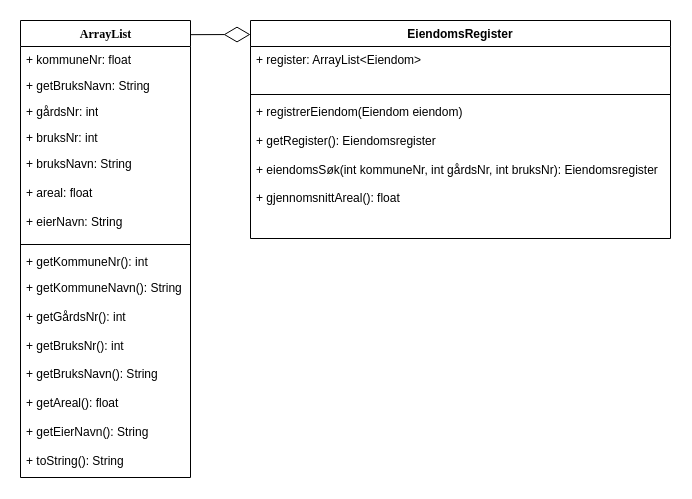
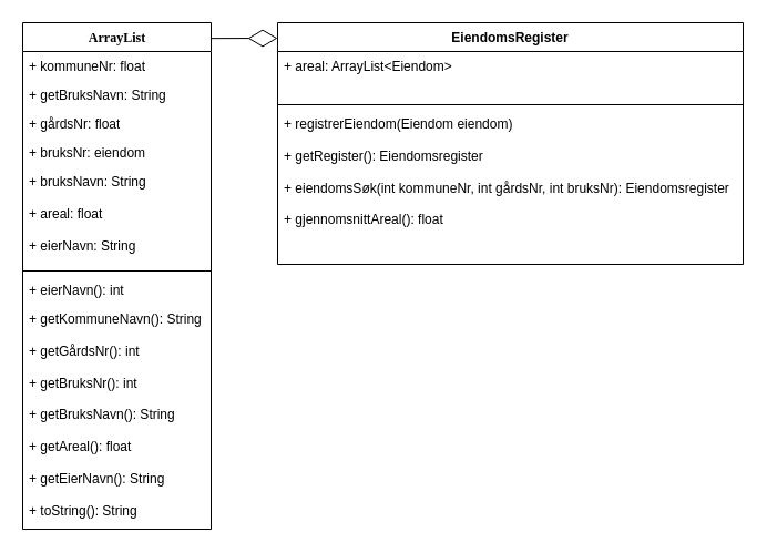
- <mxCell id="12" value="+ register: ArrayList&amp;lt;Eiendom&amp;gt;&lt;br&gt;" style="text;strokeColor=none;fillColor=none;align=left;verticalAlign=top;spacingLeft=4;spacingRight=4;overflow=hidden;rotatable=0;points=[[0,0.5],[1,0.5]];portConstraint=eastwest;whiteSpace=wrap;html=1;" parent="11" vertex="1"><mxGeometry y="26" width="420" height="44" as="geometry" /></mxCell>
+ <mxCell id="12" value="+ areal: ArrayList&amp;lt;Eiendom&amp;gt;&lt;br&gt;" style="text;strokeColor=none;fillColor=none;align=left;verticalAlign=top;spacingLeft=4;spacingRight=4;overflow=hidden;rotatable=0;points=[[0,0.5],[1,0.5]];portConstraint=eastwest;whiteSpace=wrap;html=1;" parent="11" vertex="1"><mxGeometry y="26" width="420" height="44" as="geometry" /></mxCell>
- <mxCell id="5" value="+ gårdsNr: int" style="text;html=1;strokeColor=none;fillColor=none;align=left;verticalAlign=top;spacingLeft=4;spacingRight=4;whiteSpace=wrap;overflow=hidden;rotatable=0;points=[[0,0.5],[1,0.5]];portConstraint=eastwest;" parent="2" vertex="1"><mxGeometry y="78" width="170" height="26" as="geometry" /></mxCell>
+ <mxCell id="5" value="+ gårdsNr: float" style="text;html=1;strokeColor=none;fillColor=none;align=left;verticalAlign=top;spacingLeft=4;spacingRight=4;whiteSpace=wrap;overflow=hidden;rotatable=0;points=[[0,0.5],[1,0.5]];portConstraint=eastwest;" parent="2" vertex="1"><mxGeometry y="78" width="170" height="26" as="geometry" /></mxCell>
- <mxCell id="6" value="+ bruksNr: int" style="text;html=1;strokeColor=none;fillColor=none;align=left;verticalAlign=top;spacingLeft=4;spacingRight=4;whiteSpace=wrap;overflow=hidden;rotatable=0;points=[[0,0.5],[1,0.5]];portConstraint=eastwest;" parent="2" vertex="1"><mxGeometry y="104" width="170" height="26" as="geometry" /></mxCell>
+ <mxCell id="6" value="+ bruksNr: eiendom" style="text;html=1;strokeColor=none;fillColor=none;align=left;verticalAlign=top;spacingLeft=4;spacingRight=4;whiteSpace=wrap;overflow=hidden;rotatable=0;points=[[0,0.5],[1,0.5]];portConstraint=eastwest;" parent="2" vertex="1"><mxGeometry y="104" width="170" height="26" as="geometry" /></mxCell>
- <mxCell id="9" value="+ getKommuneNr(): int" style="text;html=1;strokeColor=none;fillColor=none;align=left;verticalAlign=top;spacingLeft=4;spacingRight=4;whiteSpace=wrap;overflow=hidden;rotatable=0;points=[[0,0.5],[1,0.5]];portConstraint=eastwest;" parent="2" vertex="1"><mxGeometry y="228" width="170" height="26" as="geometry" /></mxCell>
+ <mxCell id="9" value="+ eierNavn(): int" style="text;html=1;strokeColor=none;fillColor=none;align=left;verticalAlign=top;spacingLeft=4;spacingRight=4;whiteSpace=wrap;overflow=hidden;rotatable=0;points=[[0,0.5],[1,0.5]];portConstraint=eastwest;" parent="2" vertex="1"><mxGeometry y="228" width="170" height="26" as="geometry" /></mxCell>
